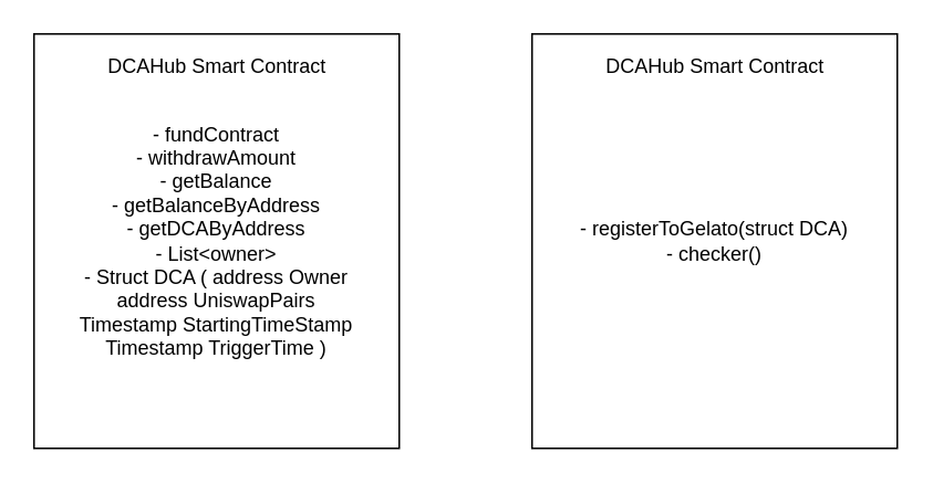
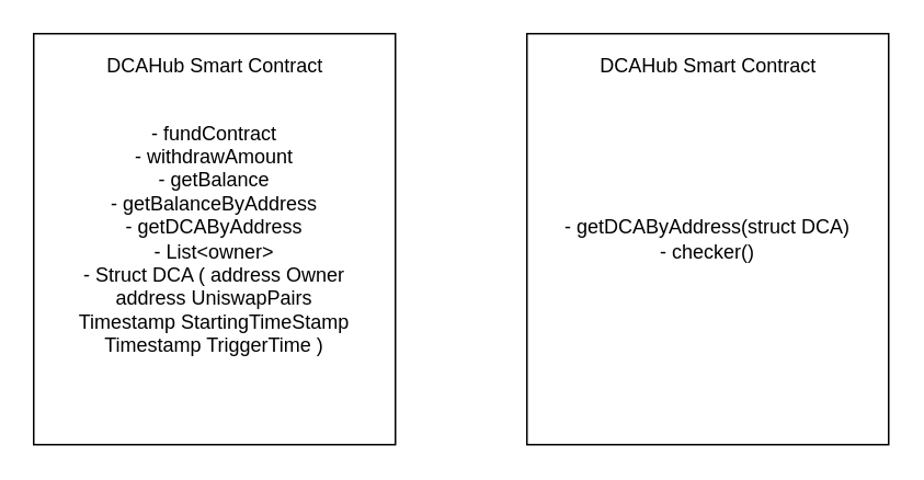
- <mxCell id="8" value="- registerToGelato(struct DCA)&lt;br&gt;- checker()" style="text;html=1;strokeColor=none;fillColor=none;align=center;verticalAlign=middle;whiteSpace=wrap;rounded=0;" vertex="1" parent="1"><mxGeometry x="320" y="20" width="220" height="250" as="geometry" /></mxCell>
+ <mxCell id="8" value="- getDCAByAddress(struct DCA)&lt;br&gt;- checker()" style="text;html=1;strokeColor=none;fillColor=none;align=center;verticalAlign=middle;whiteSpace=wrap;rounded=0;" vertex="1" parent="1"><mxGeometry x="320" y="20" width="220" height="250" as="geometry" /></mxCell>
